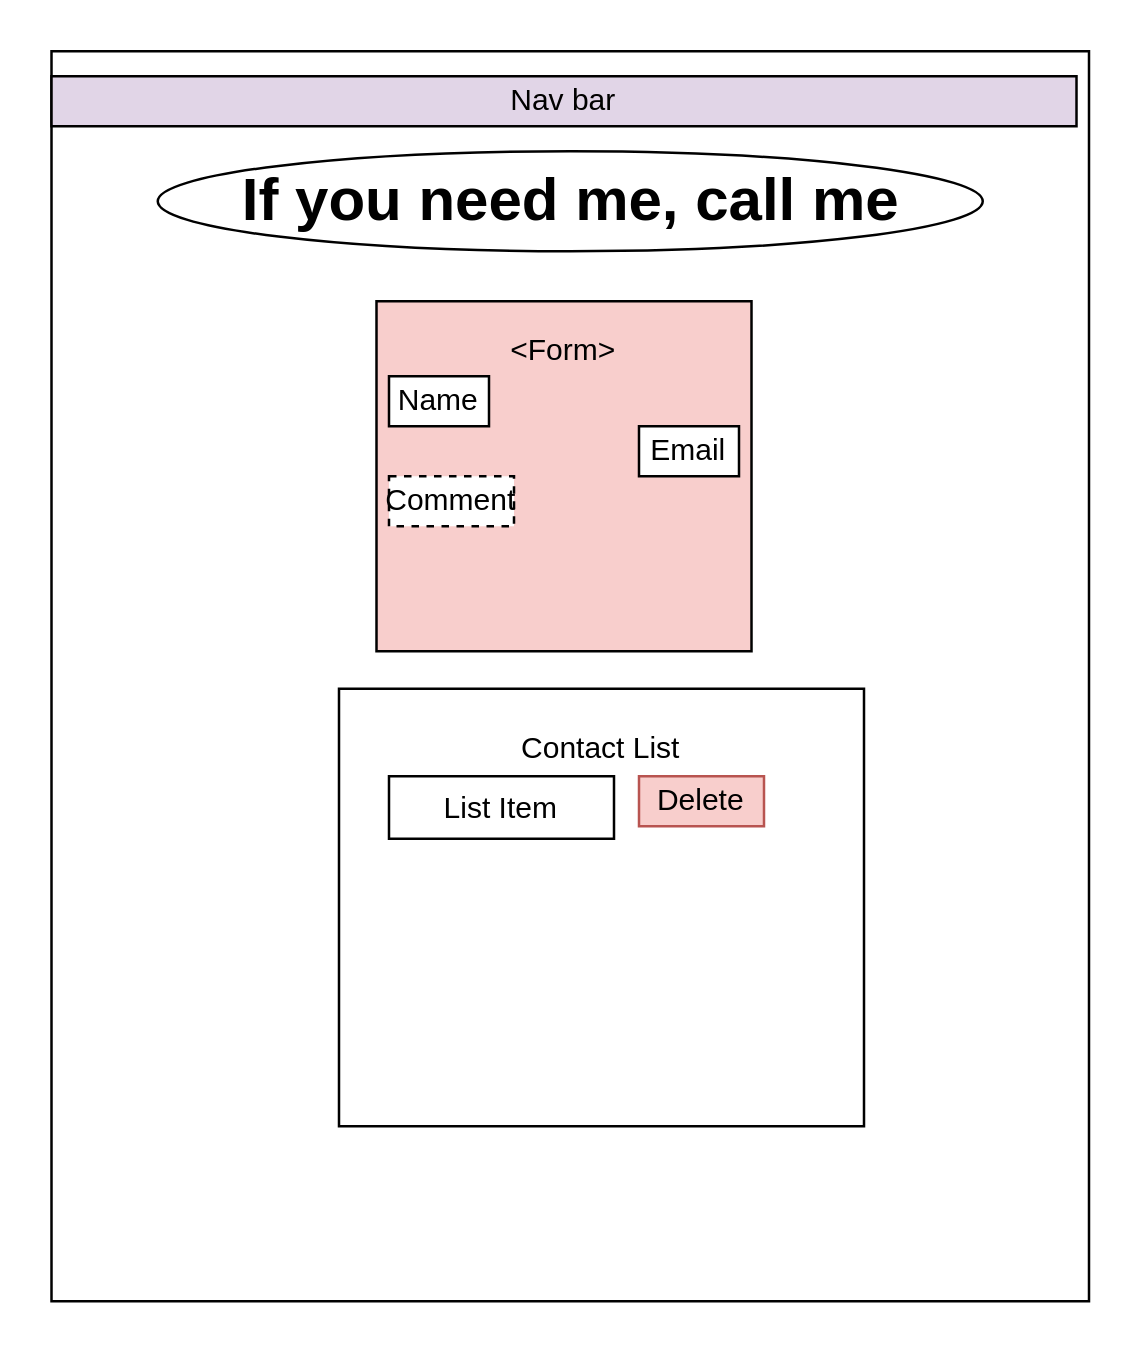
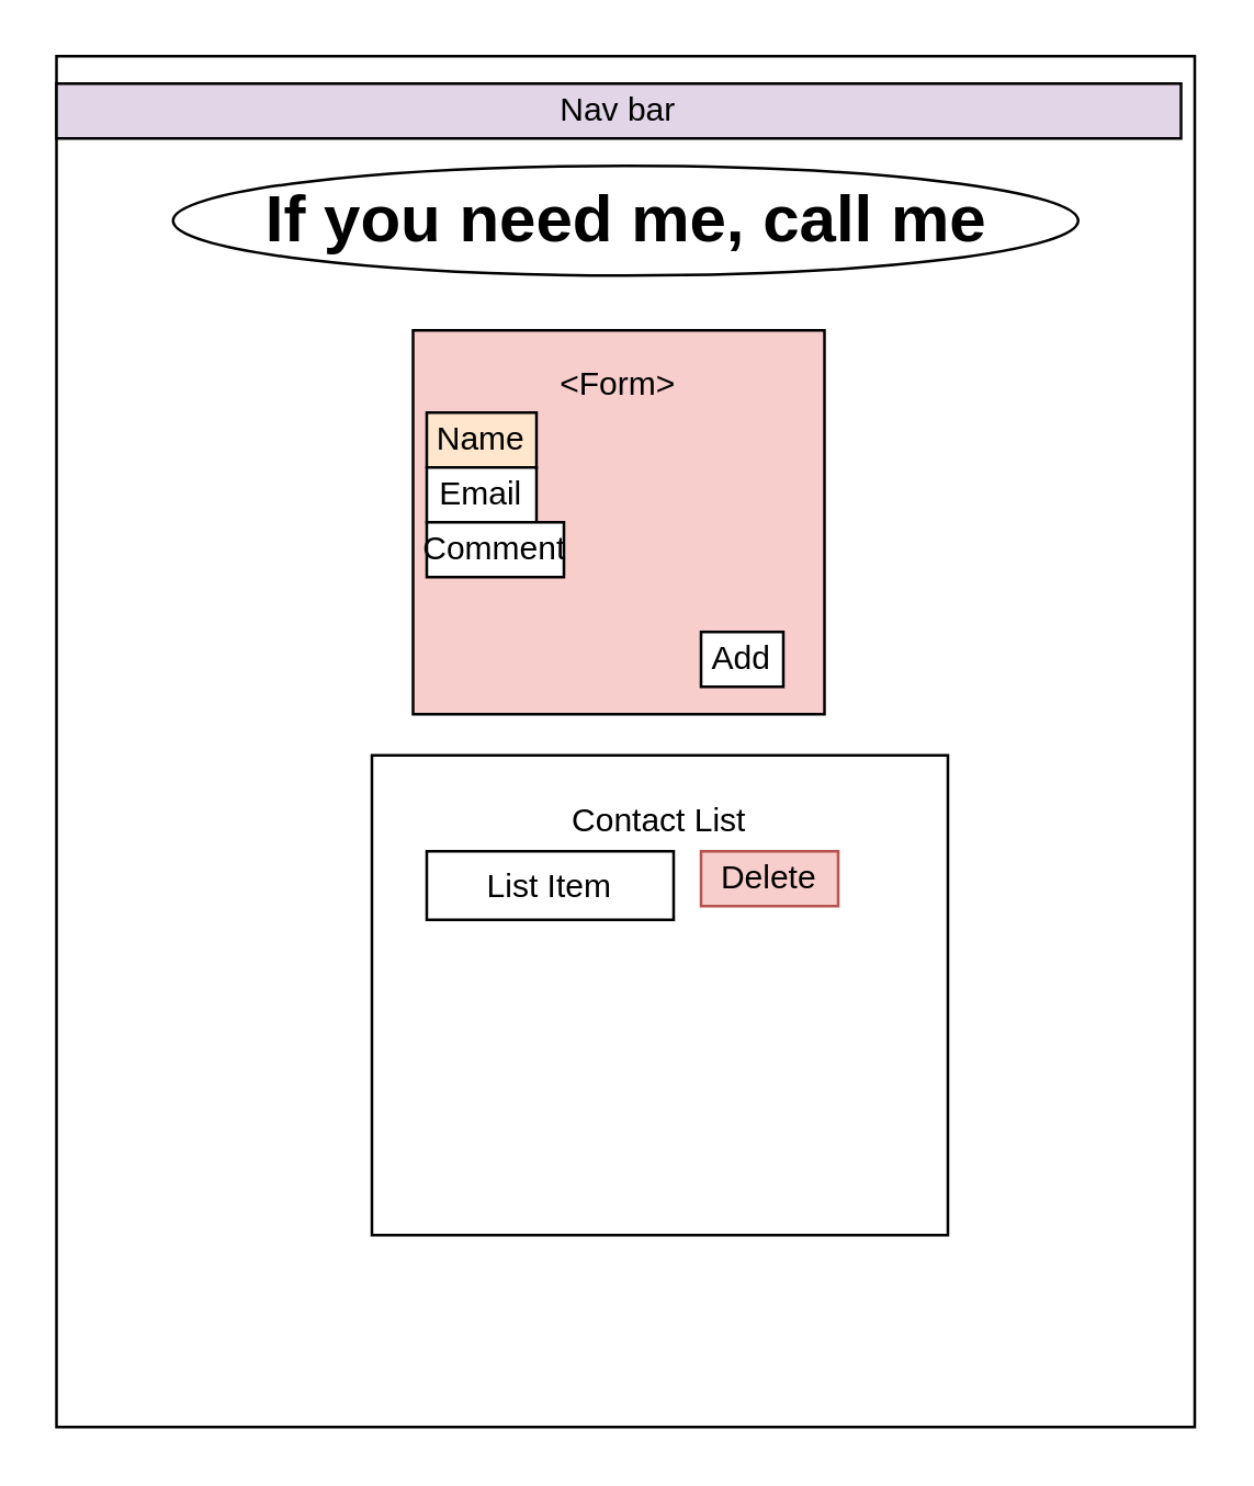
- <mxCell id="7" value="Name" style="rounded=0;whiteSpace=wrap;html=1;" vertex="1" parent="1"><mxGeometry x="155" y="150" width="40" height="20" as="geometry" /></mxCell>
+ <mxCell id="7" value="Name" style="rounded=0;whiteSpace=wrap;html=1;fillColor=#ffe6cc;" vertex="1" parent="1"><mxGeometry x="155" y="150" width="40" height="20" as="geometry" /></mxCell>
- <mxCell id="11" value="Email" style="rounded=0;whiteSpace=wrap;html=1;" vertex="1" parent="1"><mxGeometry x="255" y="170" width="40" height="20" as="geometry" /></mxCell>
+ <mxCell id="11" value="Email" style="rounded=0;whiteSpace=wrap;html=1;" vertex="1" parent="1"><mxGeometry x="155" y="170" width="40" height="20" as="geometry" /></mxCell>
- <mxCell id="12" value="Comment" style="rounded=0;whiteSpace=wrap;html=1;dashed=1;" vertex="1" parent="1"><mxGeometry x="155" y="190" width="50" height="20" as="geometry" /></mxCell>
+ <mxCell id="12" value="Comment" style="rounded=0;whiteSpace=wrap;html=1;" vertex="1" parent="1"><mxGeometry x="155" y="190" width="50" height="20" as="geometry" /></mxCell>
+ <mxCell id="8" value="Add" style="rounded=0;whiteSpace=wrap;html=1;" vertex="1" parent="1"><mxGeometry x="255" y="230" width="30" height="20" as="geometry" /></mxCell>
